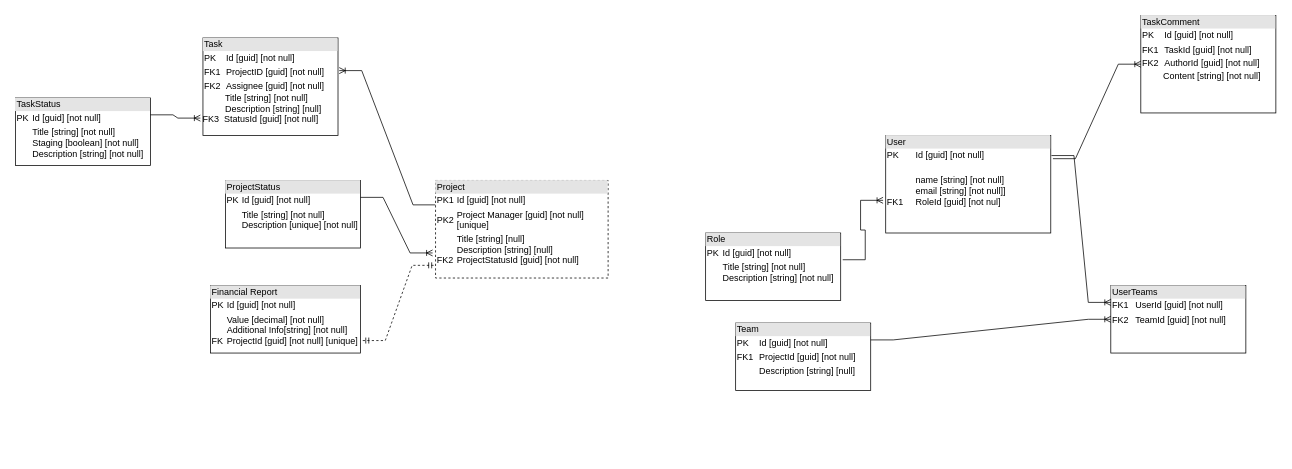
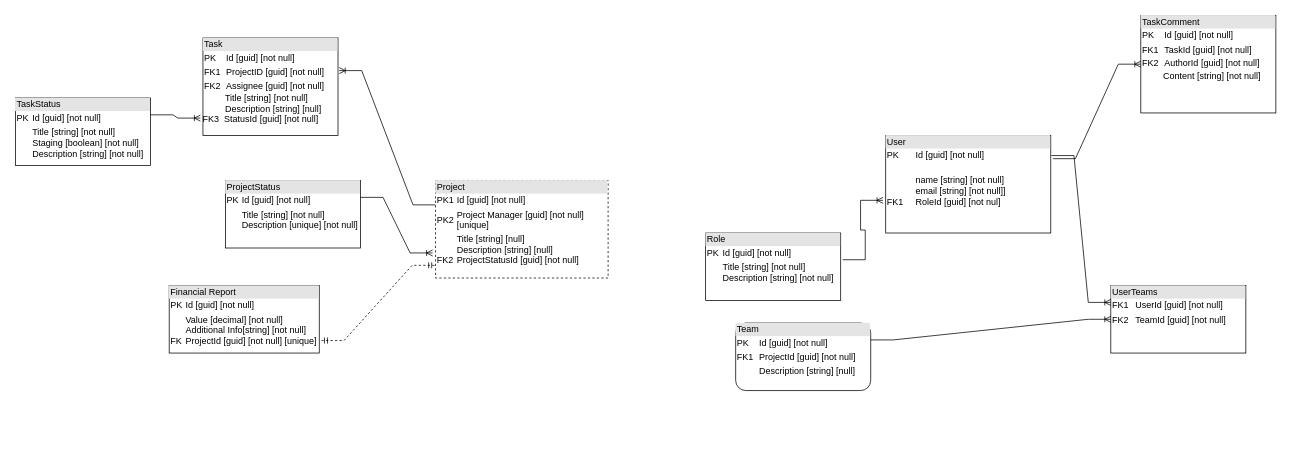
- <mxCell id="17" value="&lt;div style=&quot;box-sizing:border-box;width:100%;background:#e4e4e4;padding:2px;&quot;&gt;Financial Report&lt;br&gt;&lt;/div&gt;&lt;table style=&quot;width:100%;font-size:1em;&quot; cellpadding=&quot;2&quot; cellspacing=&quot;0&quot;&gt;&lt;tbody&gt;&lt;tr&gt;&lt;td&gt;PK&lt;/td&gt;&lt;td&gt;Id [guid] [not null]&lt;/td&gt;&lt;/tr&gt;&lt;tr&gt;&lt;td&gt;&lt;br&gt;&lt;br&gt;FK&lt;/td&gt;&lt;td&gt;Value [decimal] [not null]&lt;br&gt;Additional Info[string] [not null]&lt;br&gt;ProjectId [guid] [not null] [unique]&lt;/td&gt;&lt;/tr&gt;&lt;tr&gt;&lt;td&gt;&lt;/td&gt;&lt;td&gt;&lt;br&gt;&lt;/td&gt;&lt;/tr&gt;&lt;/tbody&gt;&lt;/table&gt;" style="verticalAlign=top;align=left;overflow=fill;html=1;whiteSpace=wrap;" parent="1" vertex="1"><mxGeometry x="280" y="380" width="200" height="90" as="geometry" /></mxCell>
+ <mxCell id="17" value="&lt;div style=&quot;box-sizing:border-box;width:100%;background:#e4e4e4;padding:2px;&quot;&gt;Financial Report&lt;br&gt;&lt;/div&gt;&lt;table style=&quot;width:100%;font-size:1em;&quot; cellpadding=&quot;2&quot; cellspacing=&quot;0&quot;&gt;&lt;tbody&gt;&lt;tr&gt;&lt;td&gt;PK&lt;/td&gt;&lt;td&gt;Id [guid] [not null]&lt;/td&gt;&lt;/tr&gt;&lt;tr&gt;&lt;td&gt;&lt;br&gt;&lt;br&gt;FK&lt;/td&gt;&lt;td&gt;Value [decimal] [not null]&lt;br&gt;Additional Info[string] [not null]&lt;br&gt;ProjectId [guid] [not null] [unique]&lt;/td&gt;&lt;/tr&gt;&lt;tr&gt;&lt;td&gt;&lt;/td&gt;&lt;td&gt;&lt;br&gt;&lt;/td&gt;&lt;/tr&gt;&lt;/tbody&gt;&lt;/table&gt;" style="verticalAlign=top;align=left;overflow=fill;html=1;whiteSpace=wrap;" parent="1" vertex="1"><mxGeometry x="225" y="380" width="200" height="90" as="geometry" /></mxCell>
- <mxCell id="5" value="&lt;div style=&quot;box-sizing:border-box;width:100%;background:#e4e4e4;padding:2px;&quot;&gt;Team&lt;/div&gt;&lt;table style=&quot;width:100%;font-size:1em;&quot; cellpadding=&quot;2&quot; cellspacing=&quot;0&quot;&gt;&lt;tbody&gt;&lt;tr&gt;&lt;td&gt;PK&lt;/td&gt;&lt;td&gt;Id [guid] [not null]&lt;/td&gt;&lt;/tr&gt;&lt;tr&gt;&lt;td&gt;FK1&lt;/td&gt;&lt;td&gt;ProjectId [guid] [not null]&lt;/td&gt;&lt;/tr&gt;&lt;tr&gt;&lt;td&gt;&lt;/td&gt;&lt;td&gt;Description [string] [null]&lt;/td&gt;&lt;/tr&gt;&lt;/tbody&gt;&lt;/table&gt;" style="verticalAlign=top;align=left;overflow=fill;html=1;whiteSpace=wrap;" parent="1" vertex="1"><mxGeometry x="980" y="430" width="180" height="90" as="geometry" /></mxCell>
+ <mxCell id="5" value="&lt;div style=&quot;box-sizing:border-box;width:100%;background:#e4e4e4;padding:2px;&quot;&gt;Team&lt;/div&gt;&lt;table style=&quot;width:100%;font-size:1em;&quot; cellpadding=&quot;2&quot; cellspacing=&quot;0&quot;&gt;&lt;tbody&gt;&lt;tr&gt;&lt;td&gt;PK&lt;/td&gt;&lt;td&gt;Id [guid] [not null]&lt;/td&gt;&lt;/tr&gt;&lt;tr&gt;&lt;td&gt;FK1&lt;/td&gt;&lt;td&gt;ProjectId [guid] [not null]&lt;/td&gt;&lt;/tr&gt;&lt;tr&gt;&lt;td&gt;&lt;/td&gt;&lt;td&gt;Description [string] [null]&lt;/td&gt;&lt;/tr&gt;&lt;/tbody&gt;&lt;/table&gt;" style="verticalAlign=top;align=left;overflow=fill;html=1;whiteSpace=wrap;rounded=1;" parent="1" vertex="1"><mxGeometry x="980" y="430" width="180" height="90" as="geometry" /></mxCell>
